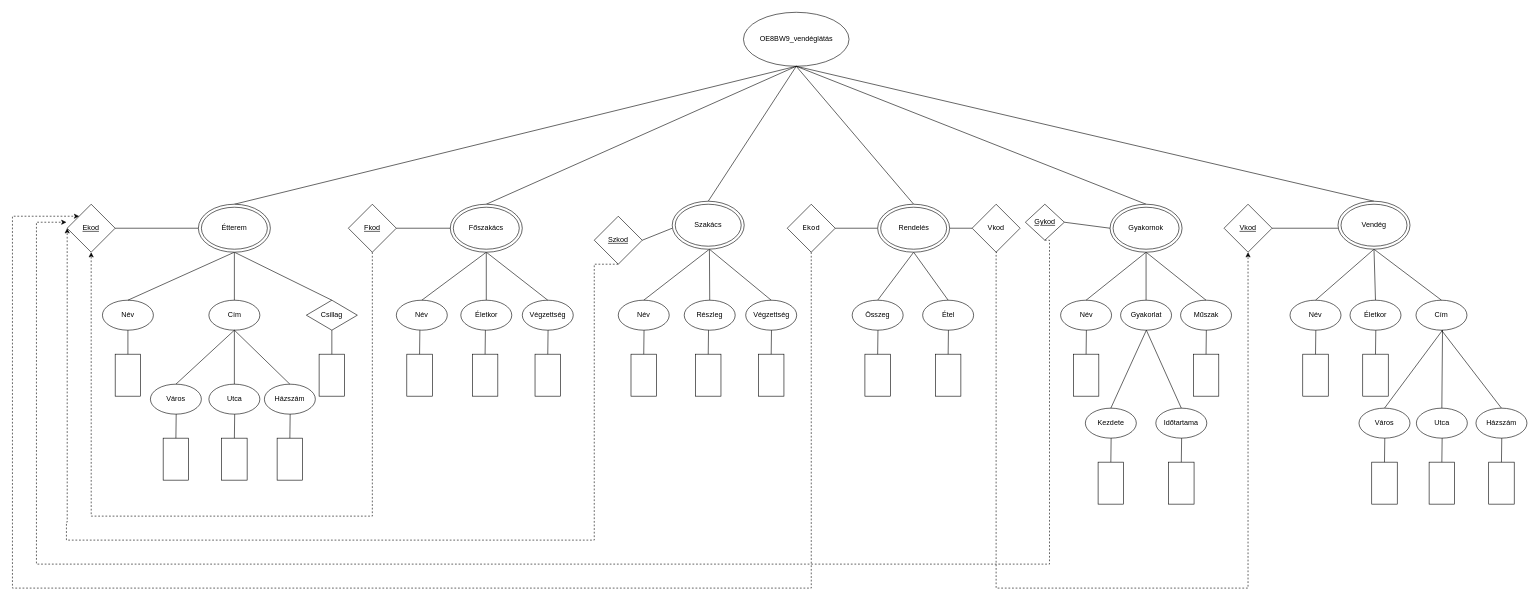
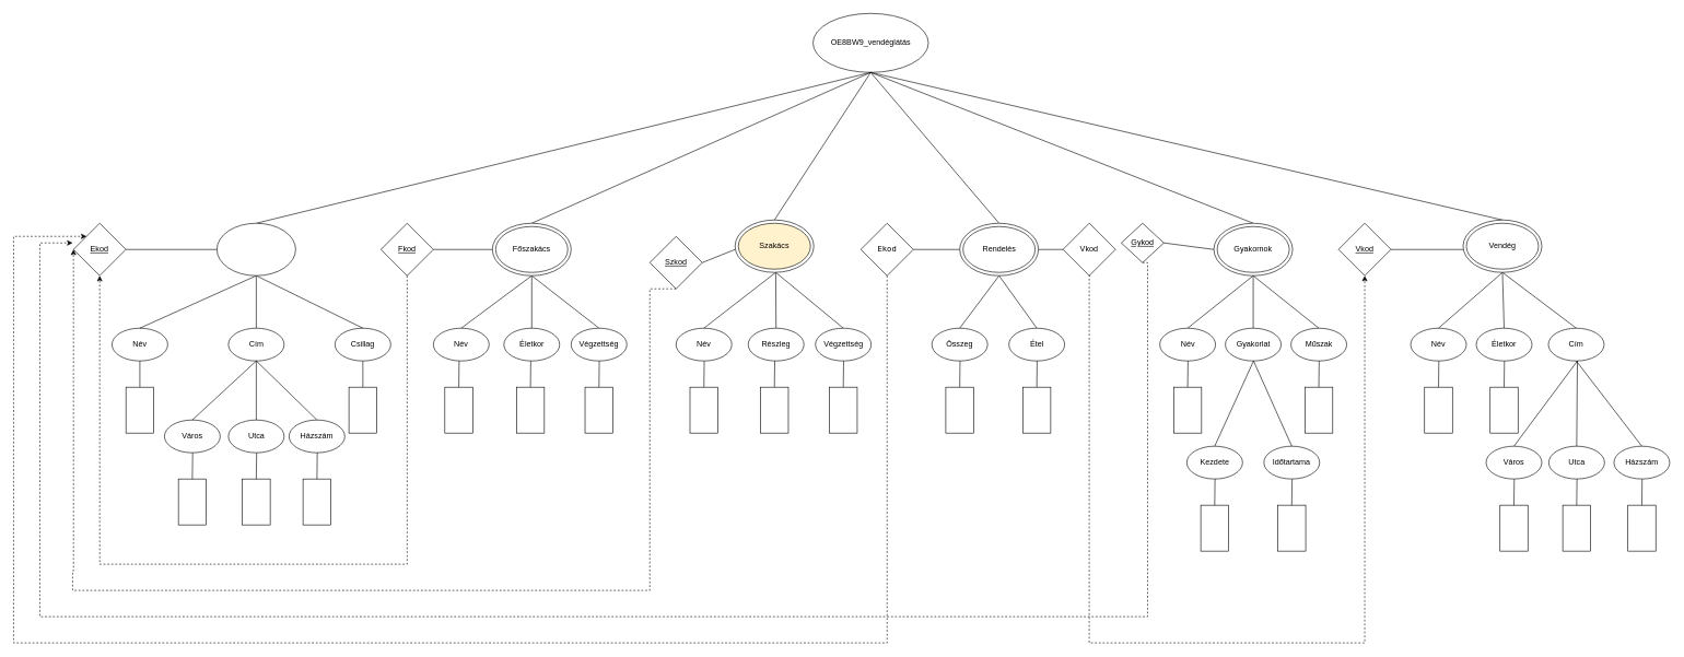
- <mxCell id="133" value="Szakács" style="ellipse;whiteSpace=wrap;html=1;" parent="131" vertex="1"><mxGeometry x="5" y="5" width="110" height="70" as="geometry" /></mxCell>
+ <mxCell id="133" value="Szakács" style="ellipse;whiteSpace=wrap;html=1;fillColor=#fff2cc;" parent="131" vertex="1"><mxGeometry x="5" y="5" width="110" height="70" as="geometry" /></mxCell>
- <mxCell id="139" value="Étterem" style="ellipse;whiteSpace=wrap;html=1;" parent="137" vertex="1"><mxGeometry x="5" y="5" width="110" height="70" as="geometry" /></mxCell>
- <mxCell id="11" value="Csillag" style="rhombus;whiteSpace=wrap;html=1;" parent="1" vertex="1"><mxGeometry x="510" y="500" width="85" height="50" as="geometry" /></mxCell>
+ <mxCell id="11" value="Csillag" style="ellipse;whiteSpace=wrap;html=1;" parent="1" vertex="1"><mxGeometry x="510" y="500" width="85" height="50" as="geometry" /></mxCell>
